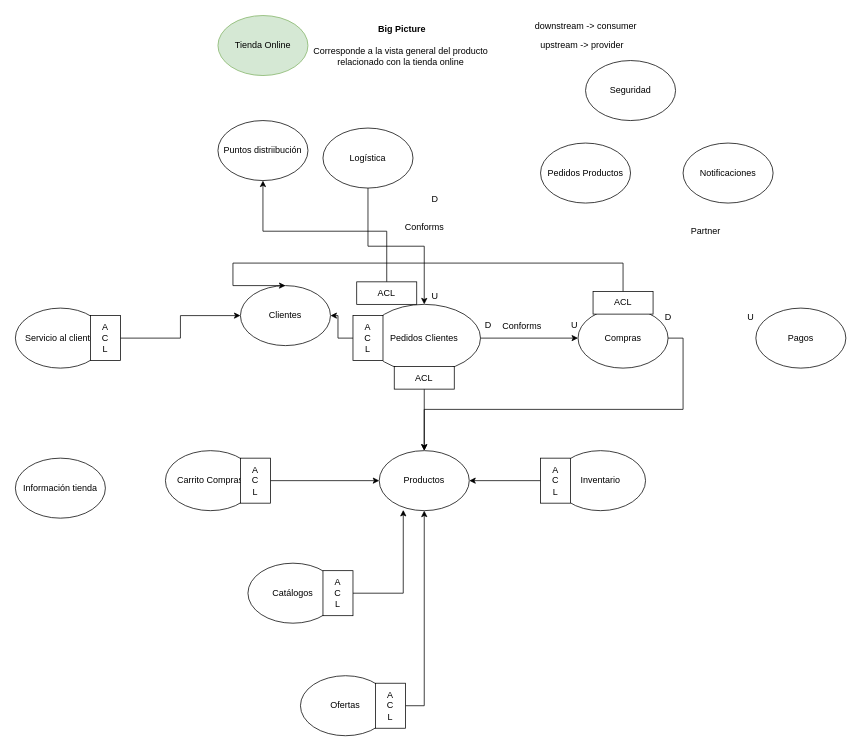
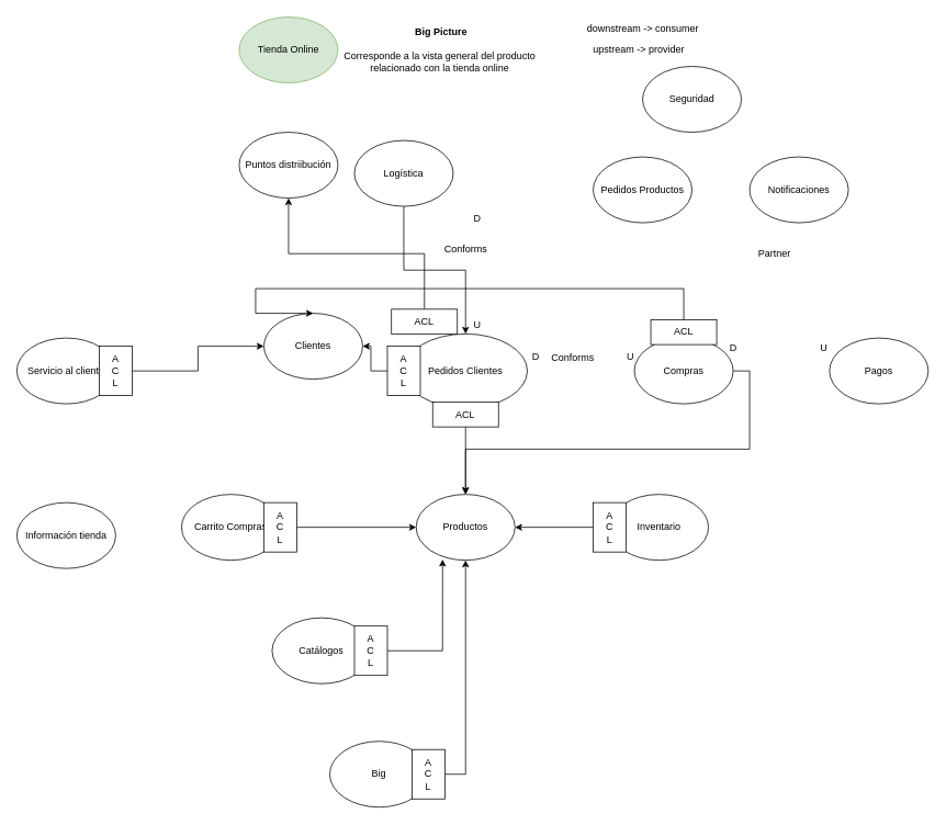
- <mxCell id="12" style="edgeStyle=orthogonalEdgeStyle;rounded=0;orthogonalLoop=1;jettySize=auto;html=1;exitX=1;exitY=0.5;exitDx=0;exitDy=0;entryX=0;entryY=0.5;entryDx=0;entryDy=0;" parent="1" source="13" target="32" edge="1"><mxGeometry relative="1" as="geometry" /></mxCell>
- <mxCell id="18" value="Ofertas" style="ellipse;whiteSpace=wrap;html=1;" parent="1" vertex="1"><mxGeometry x="400" y="900" width="120" height="80" as="geometry" /></mxCell>
+ <mxCell id="18" value="Big" style="ellipse;whiteSpace=wrap;html=1;" parent="1" vertex="1"><mxGeometry x="400" y="900" width="120" height="80" as="geometry" /></mxCell>
